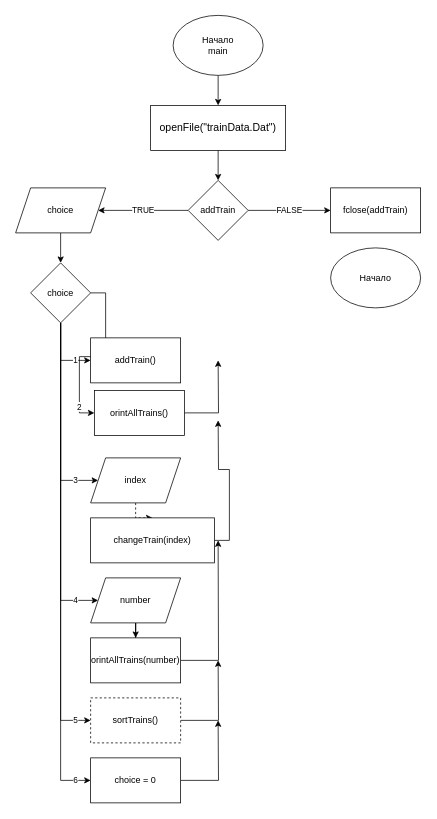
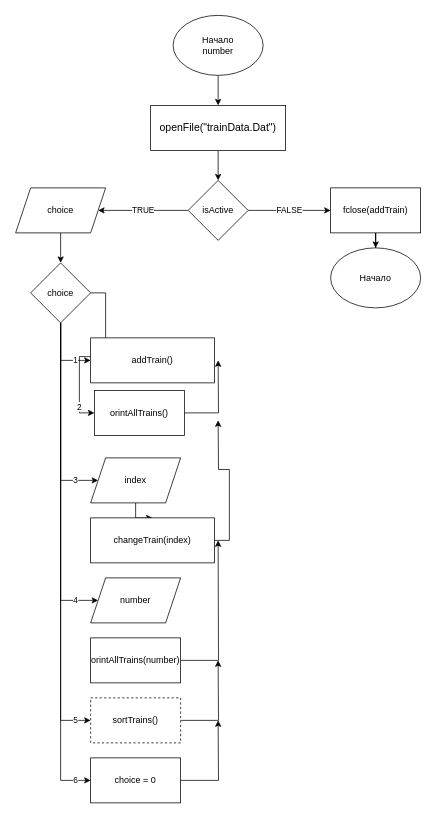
- <mxCell id="3" value="Начало&lt;br&gt;main" style="ellipse;whiteSpace=wrap;html=1;" vertex="1" parent="1"><mxGeometry x="230" y="20" width="120" height="80" as="geometry" /></mxCell>
+ <mxCell id="3" value="Начало&lt;br&gt;number" style="ellipse;whiteSpace=wrap;html=1;" vertex="1" parent="1"><mxGeometry x="230" y="20" width="120" height="80" as="geometry" /></mxCell>
- <mxCell id="6" value="addTrain" style="rhombus;whiteSpace=wrap;html=1;" vertex="1" parent="1"><mxGeometry x="250" y="240" width="80" height="80" as="geometry" /></mxCell>
+ <mxCell id="6" value="isActive" style="rhombus;whiteSpace=wrap;html=1;" vertex="1" parent="1"><mxGeometry x="250" y="240" width="80" height="80" as="geometry" /></mxCell>
+ <mxCell id="33" style="edgeStyle=orthogonalEdgeStyle;rounded=0;orthogonalLoop=1;jettySize=auto;html=1;" edge="1" parent="1" source="34" target="35"><mxGeometry relative="1" as="geometry" /></mxCell>
- <mxCell id="18" value="addTrain()" style="rounded=0;whiteSpace=wrap;html=1;" vertex="1" parent="1"><mxGeometry x="120" y="450" width="120" height="60" as="geometry" /></mxCell>
+ <mxCell id="18" value="addTrain()" style="rounded=0;whiteSpace=wrap;html=1;" vertex="1" parent="1"><mxGeometry x="120" y="450" width="165" height="60" as="geometry" /></mxCell>
- <mxCell id="21" style="edgeStyle=orthogonalEdgeStyle;rounded=0;orthogonalLoop=1;jettySize=auto;html=1;entryX=0.5;entryY=0;entryDx=0;entryDy=0;dashed=1;" edge="1" parent="1" source="22" target="24"><mxGeometry relative="1" as="geometry" /></mxCell>
+ <mxCell id="21" style="edgeStyle=orthogonalEdgeStyle;rounded=0;orthogonalLoop=1;jettySize=auto;html=1;entryX=0.5;entryY=0;entryDx=0;entryDy=0;" edge="1" parent="1" source="22" target="24"><mxGeometry relative="1" as="geometry" /></mxCell>
- <mxCell id="25" style="edgeStyle=orthogonalEdgeStyle;rounded=0;orthogonalLoop=1;jettySize=auto;html=1;" edge="1" parent="1" source="26" target="28"><mxGeometry relative="1" as="geometry" /></mxCell>
